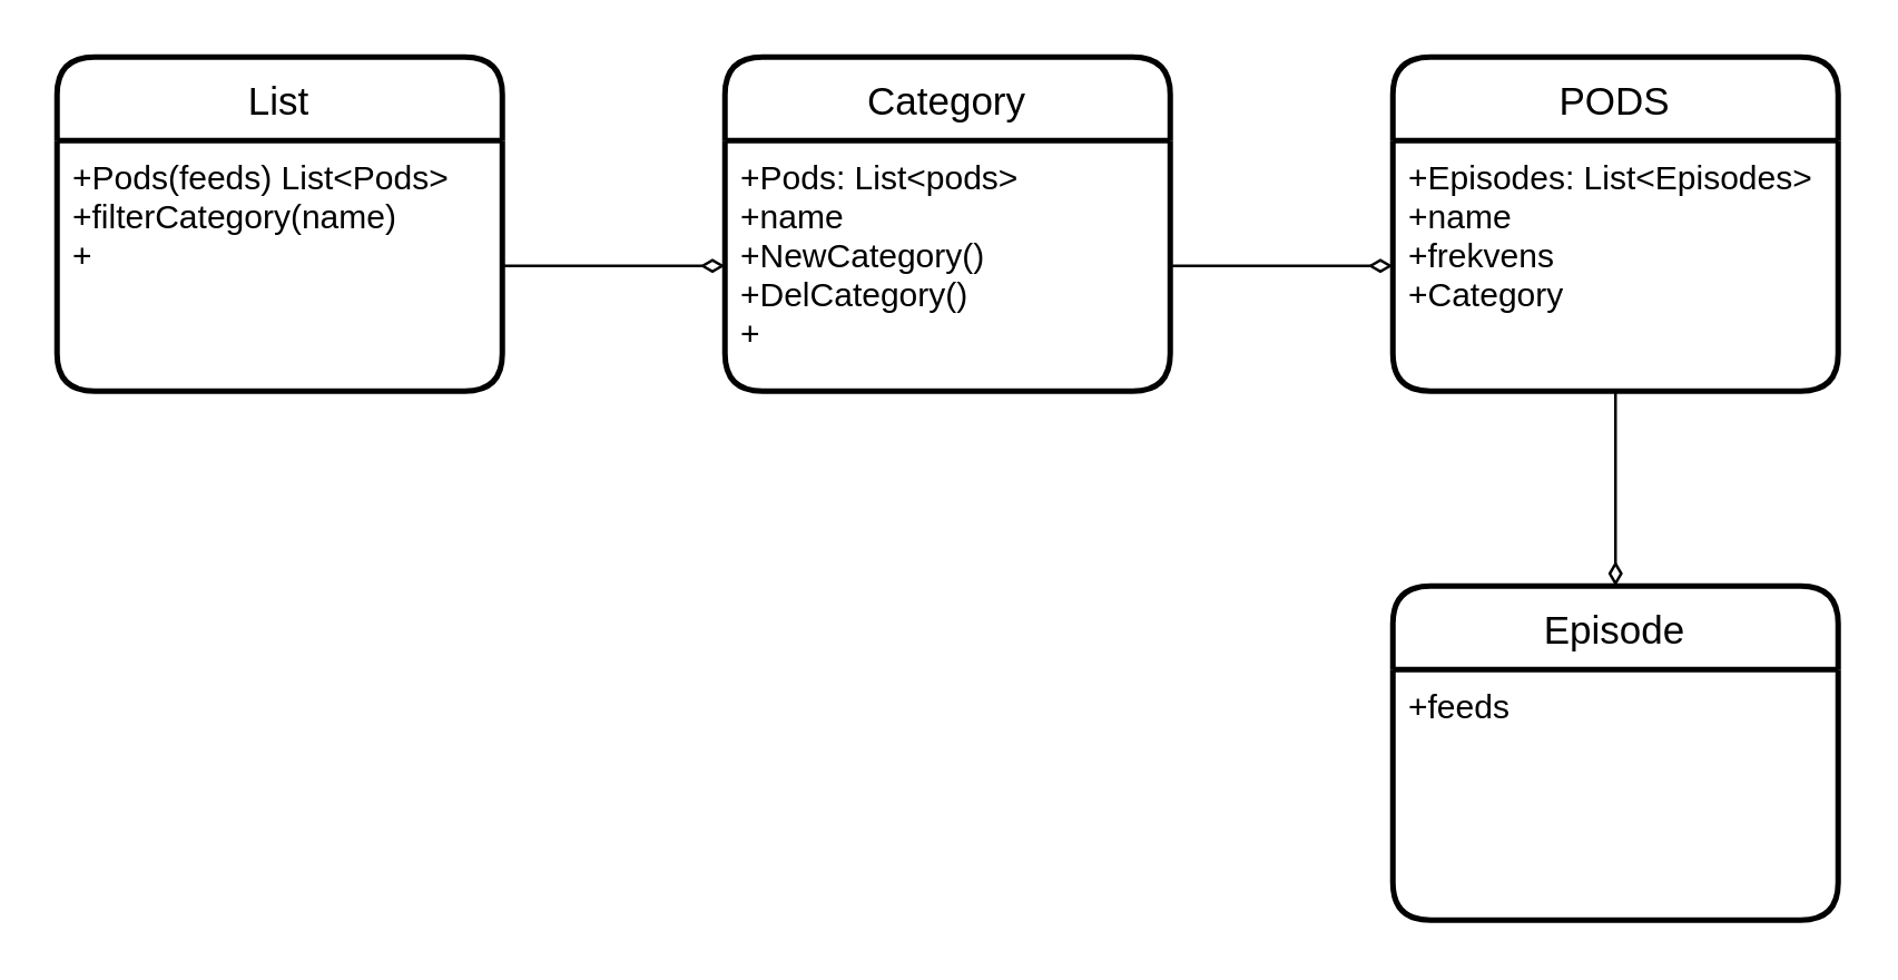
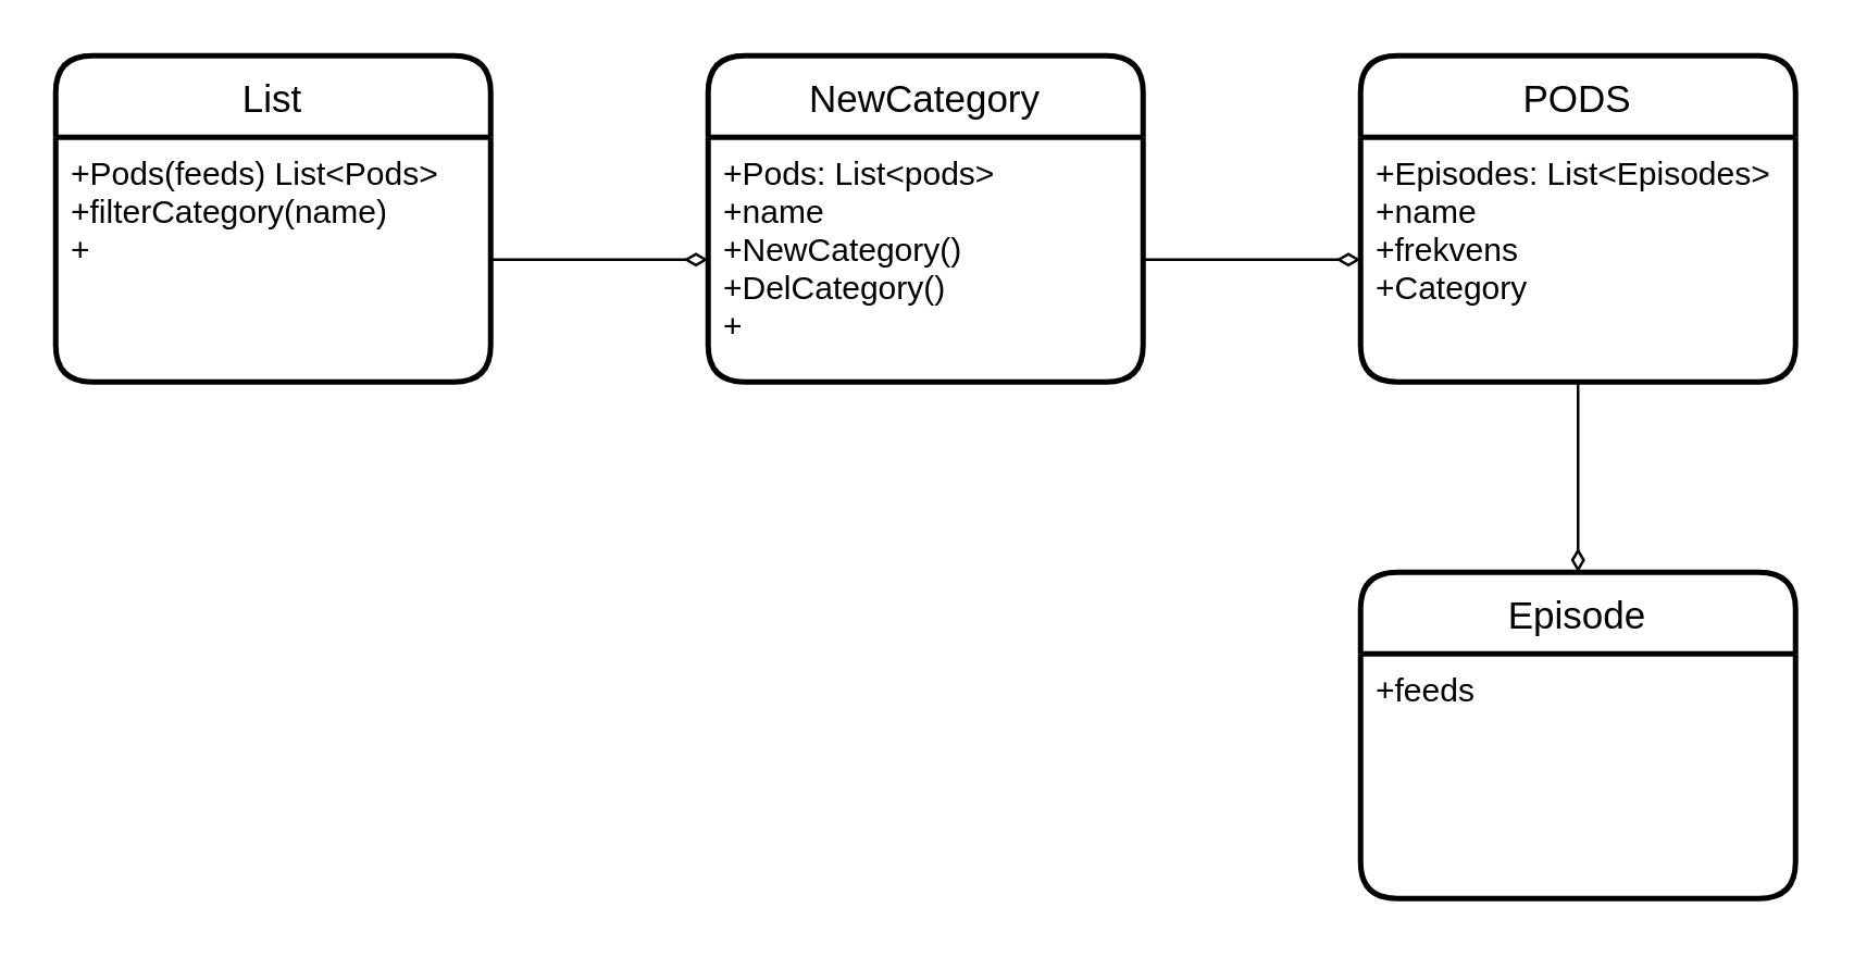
- <mxCell id="6" value="Category" style="swimlane;childLayout=stackLayout;horizontal=1;startSize=30;horizontalStack=0;rounded=1;fontSize=14;fontStyle=0;strokeWidth=2;resizeParent=0;resizeLast=1;shadow=0;dashed=0;align=center;" vertex="1" parent="1"><mxGeometry x="260" y="20" width="160" height="120" as="geometry" /></mxCell>
+ <mxCell id="6" value="NewCategory" style="swimlane;childLayout=stackLayout;horizontal=1;startSize=30;horizontalStack=0;rounded=1;fontSize=14;fontStyle=0;strokeWidth=2;resizeParent=0;resizeLast=1;shadow=0;dashed=0;align=center;" vertex="1" parent="1"><mxGeometry x="260" y="20" width="160" height="120" as="geometry" /></mxCell>
